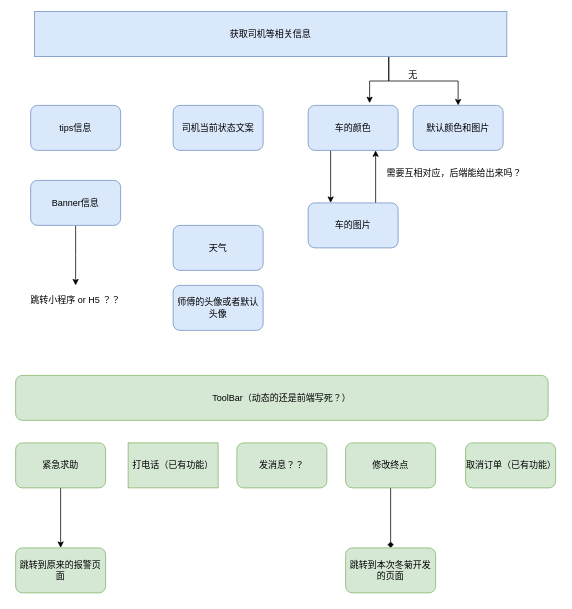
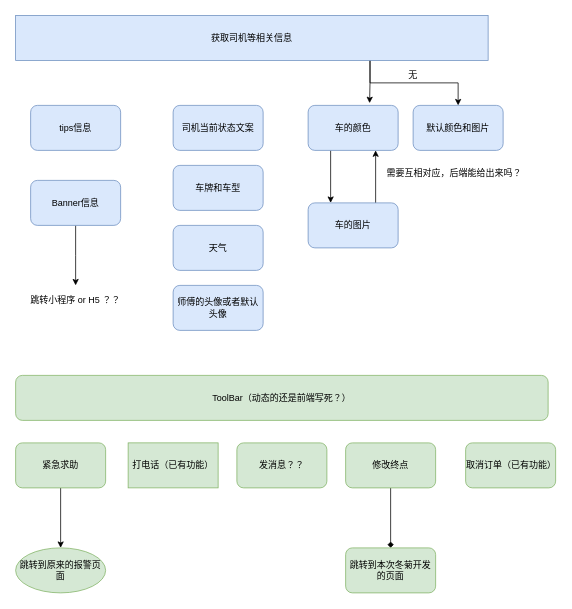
- <mxCell id="4" value="获取司机等相关信息" style="rounded=0;whiteSpace=wrap;html=1;fillColor=#dae8fc;strokeColor=#6c8ebf;" vertex="1" parent="1"><mxGeometry x="45" y="15" width="630" height="60" as="geometry" /></mxCell>
+ <mxCell id="4" value="获取司机等相关信息" style="rounded=0;whiteSpace=wrap;html=1;fillColor=#dae8fc;strokeColor=#6c8ebf;" vertex="1" parent="1"><mxGeometry x="20" y="20" width="630" height="60" as="geometry" /></mxCell>
+ <mxCell id="7" value="车牌和车型" style="rounded=1;whiteSpace=wrap;html=1;fillColor=#dae8fc;strokeColor=#6c8ebf;" vertex="1" parent="1"><mxGeometry x="230" y="220" width="120" height="60" as="geometry" /></mxCell>
- <mxCell id="23" value="跳转到原来的报警页面" style="rounded=1;whiteSpace=wrap;html=1;fillColor=#d5e8d4;strokeColor=#82b366;" vertex="1" parent="1"><mxGeometry x="20" y="730" width="120" height="60" as="geometry" /></mxCell>
+ <mxCell id="23" value="跳转到原来的报警页面" style="ellipse;whiteSpace=wrap;html=1;fillColor=#d5e8d4;strokeColor=#82b366;" vertex="1" parent="1"><mxGeometry x="20" y="730" width="120" height="60" as="geometry" /></mxCell>
